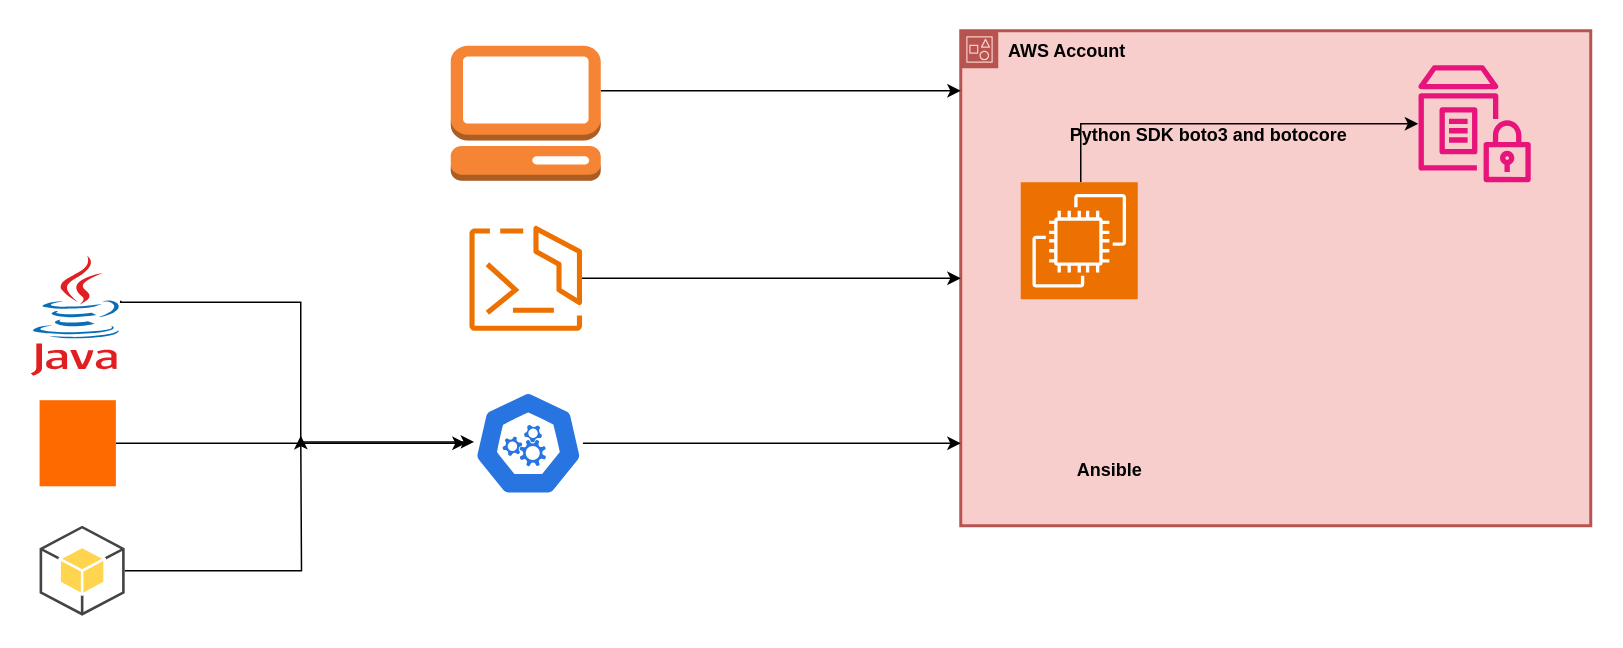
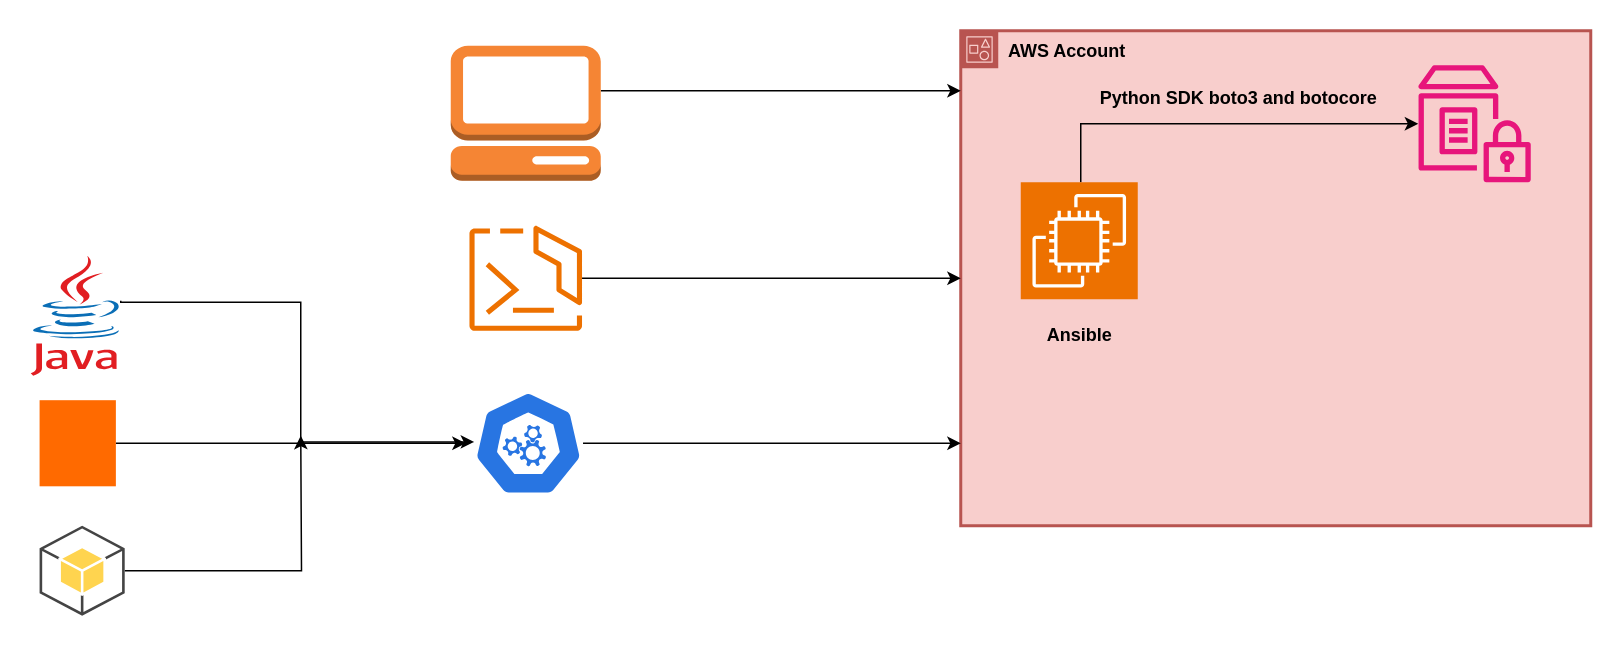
- <mxCell id="7" value="&lt;b&gt;Python SDK boto3 and botocore&lt;/b&gt;" style="text;html=1;align=center;verticalAlign=middle;resizable=0;points=[];autosize=1;strokeColor=none;fillColor=none;" vertex="1" parent="2"><mxGeometry x="60" y="55" width="210" height="30" as="geometry" /></mxCell>
+ <mxCell id="7" value="&lt;b&gt;Python SDK boto3 and botocore&lt;/b&gt;" style="text;html=1;align=center;verticalAlign=middle;resizable=0;points=[];autosize=1;strokeColor=none;fillColor=none;" vertex="1" parent="2"><mxGeometry x="80" y="30" width="210" height="30" as="geometry" /></mxCell>
- <mxCell id="6" value="&lt;b&gt;Ansible&lt;/b&gt;" style="text;html=1;align=center;verticalAlign=middle;resizable=0;points=[];autosize=1;strokeColor=none;fillColor=none;" vertex="1" parent="2"><mxGeometry x="64" y="278" width="70" height="30" as="geometry" /></mxCell>
+ <mxCell id="6" value="&lt;b&gt;Ansible&lt;/b&gt;" style="text;html=1;align=center;verticalAlign=middle;resizable=0;points=[];autosize=1;strokeColor=none;fillColor=none;" vertex="1" parent="2"><mxGeometry x="44" y="188" width="70" height="30" as="geometry" /></mxCell>
